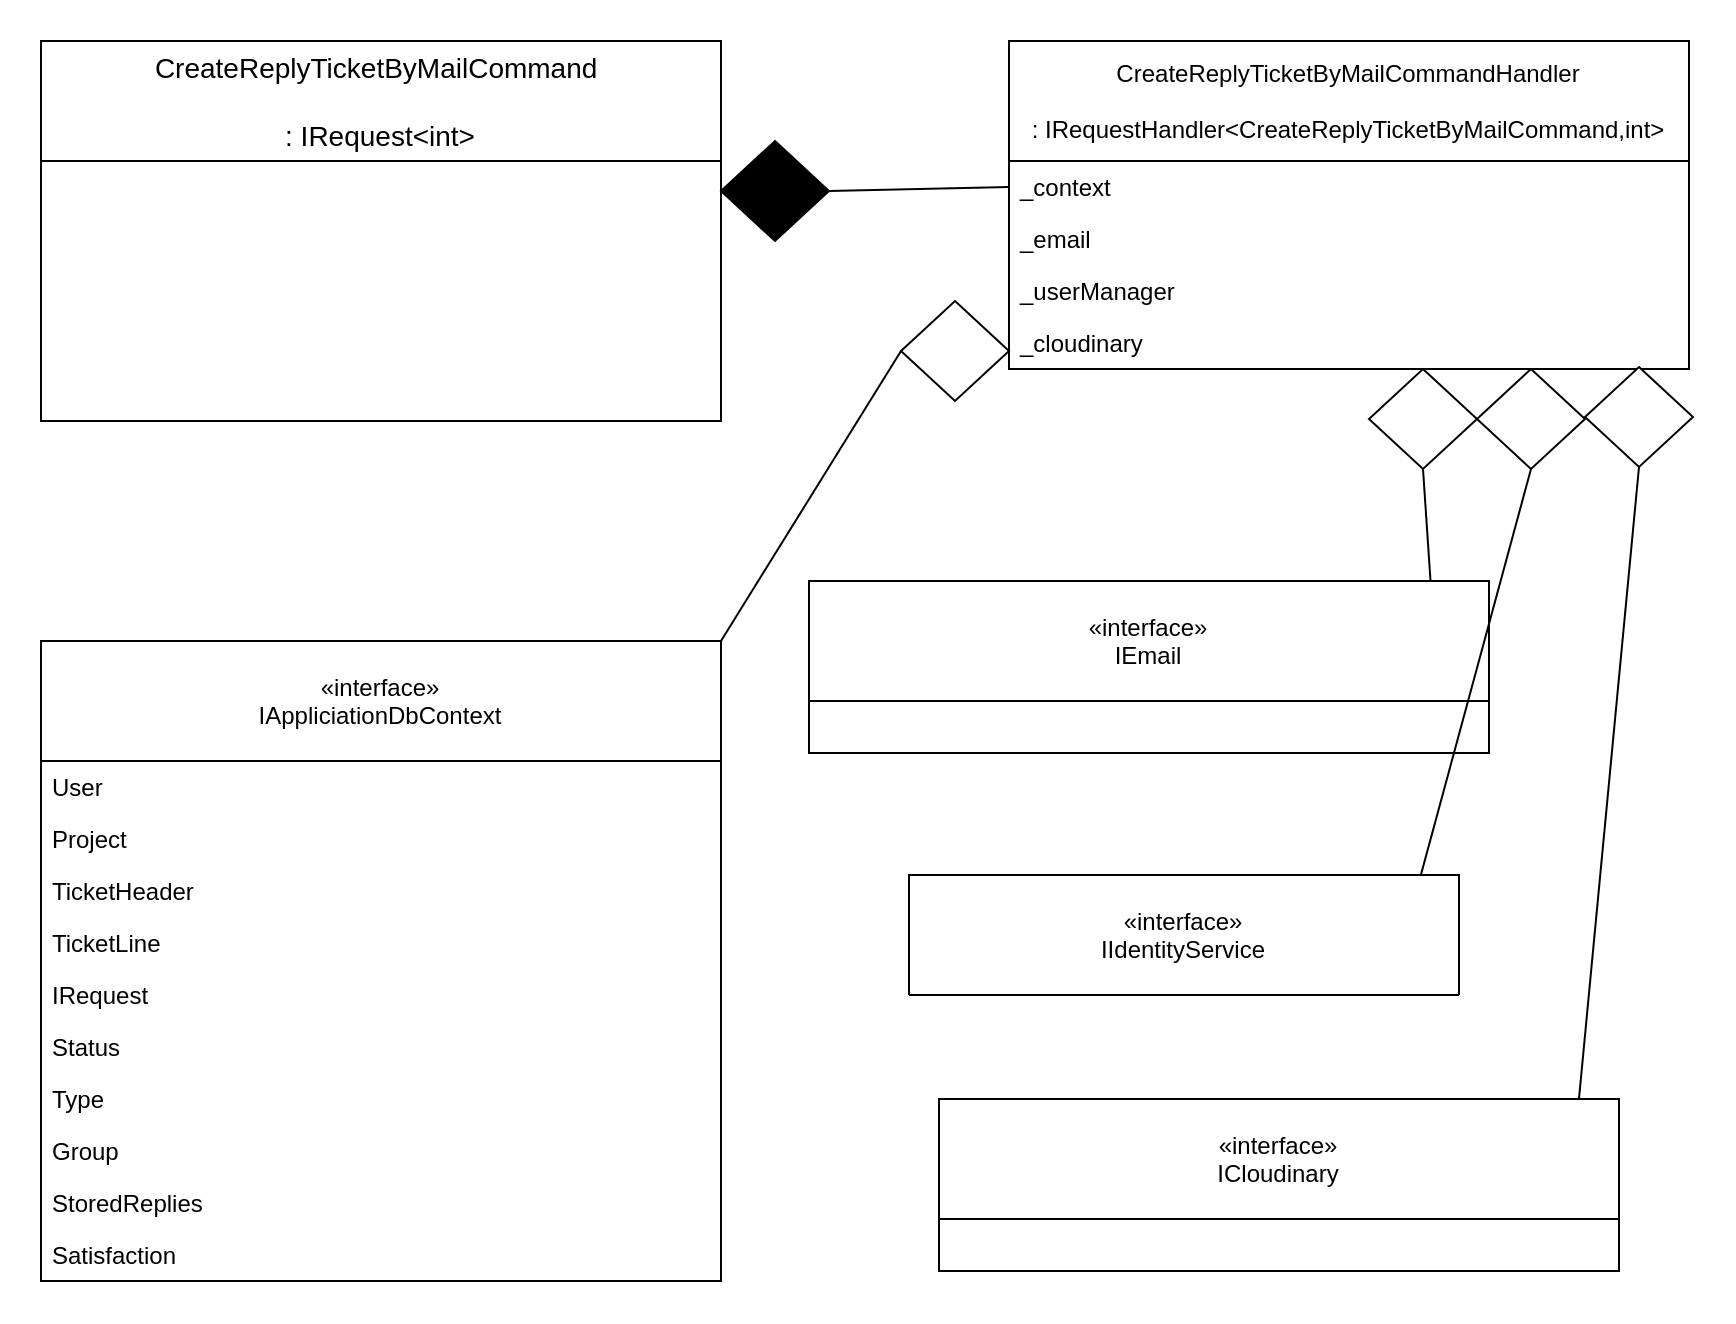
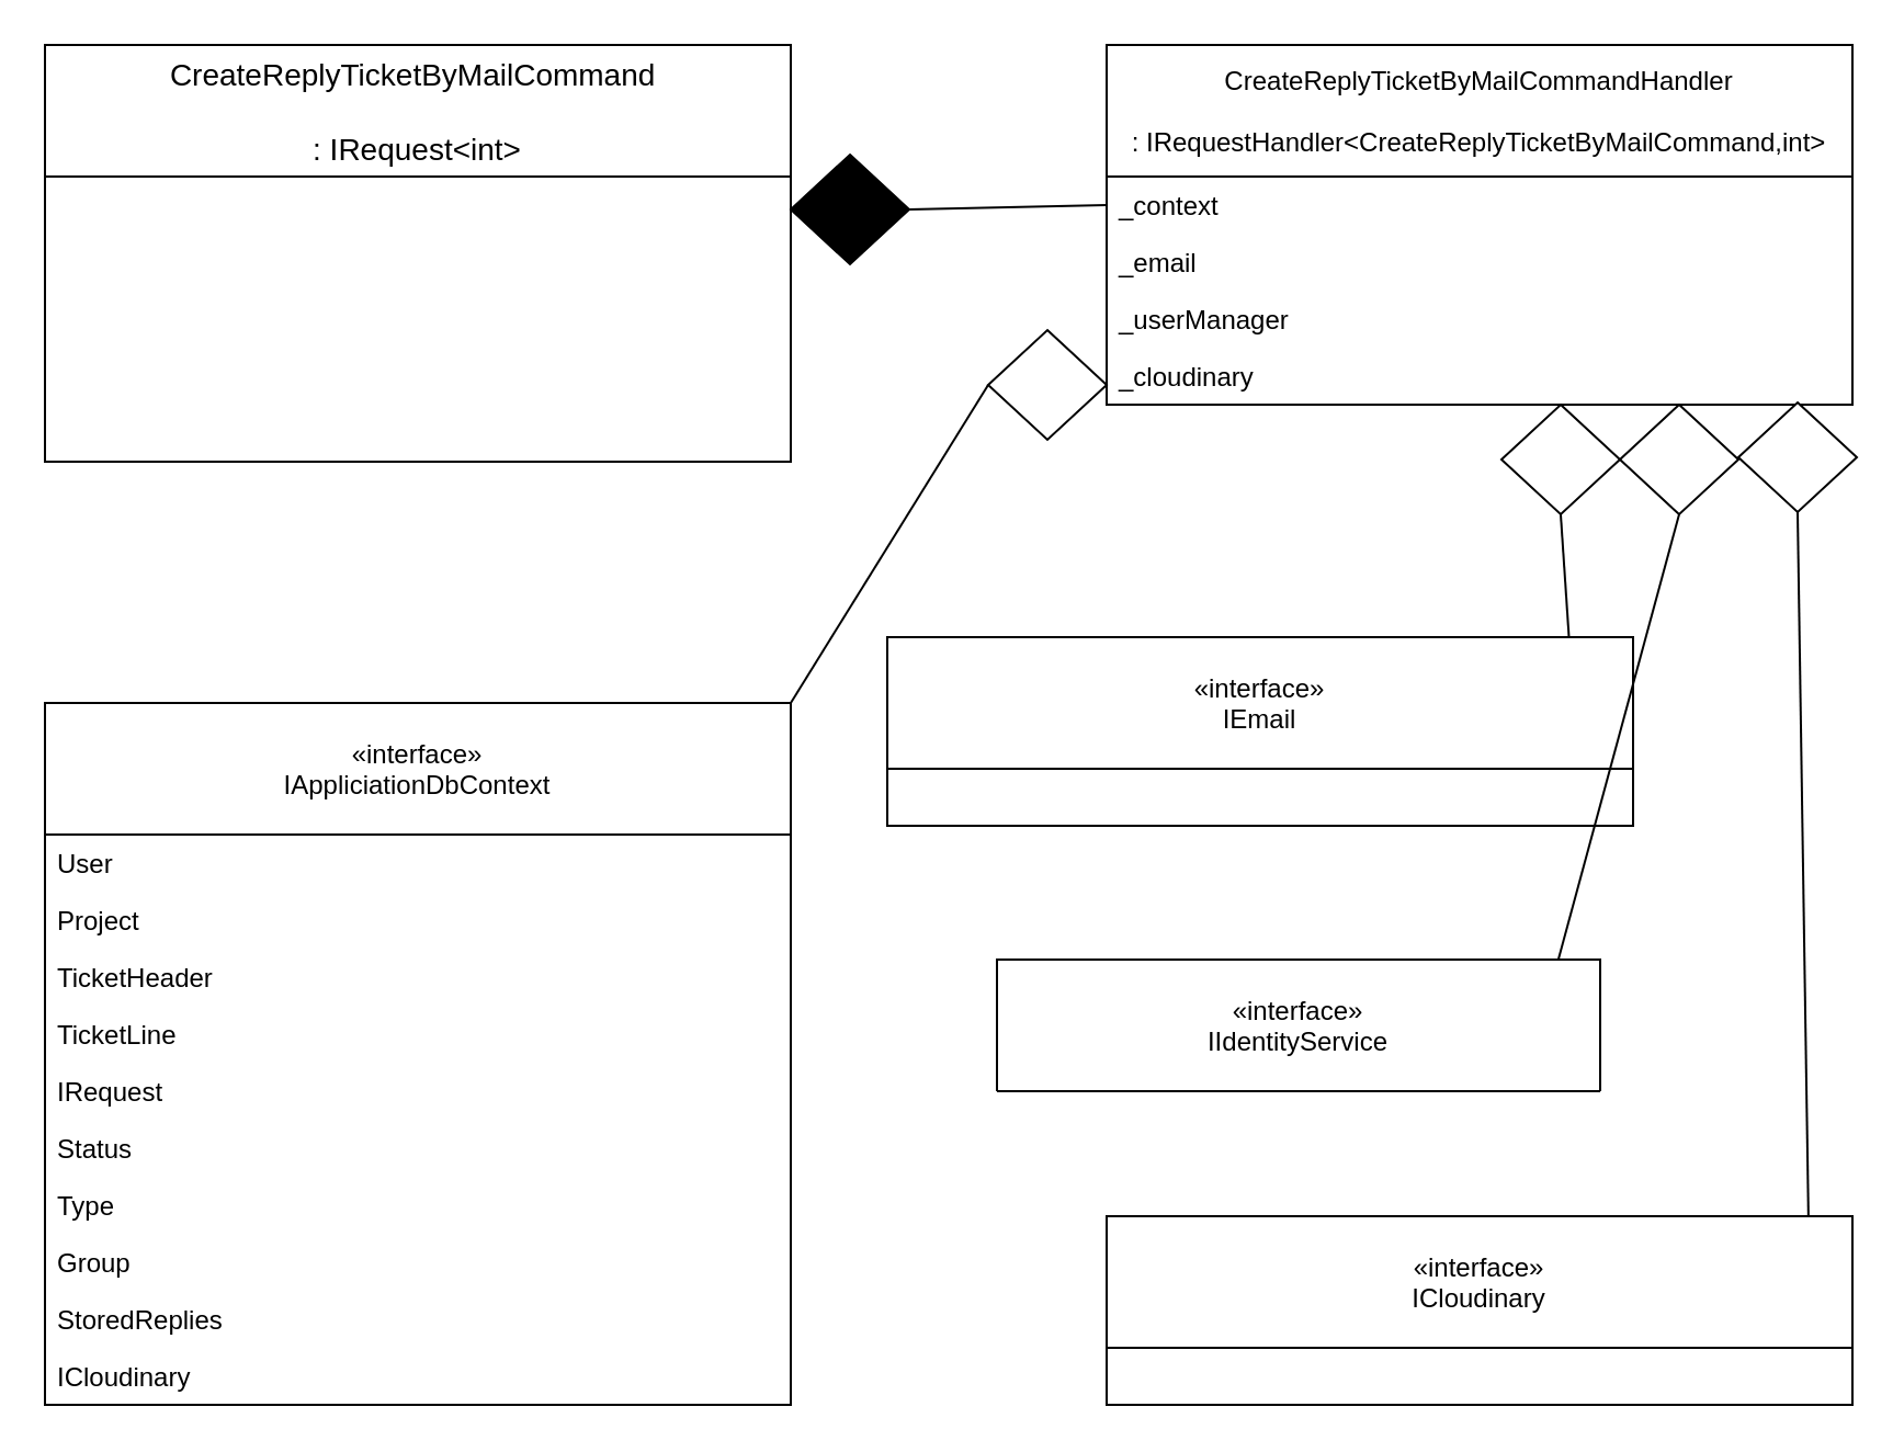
- <mxCell id="2" value="«interface»&#10;ICloudinary" style="swimlane;fontStyle=0;childLayout=stackLayout;horizontal=1;startSize=60;fillColor=none;horizontalStack=0;resizeParent=1;resizeParentMax=0;resizeLast=0;collapsible=1;marginBottom=0;" vertex="1" parent="1"><mxGeometry x="469" y="549" width="340" height="86" as="geometry" /></mxCell>
+ <mxCell id="2" value="«interface»&#10;ICloudinary" style="swimlane;fontStyle=0;childLayout=stackLayout;horizontal=1;startSize=60;fillColor=none;horizontalStack=0;resizeParent=1;resizeParentMax=0;resizeLast=0;collapsible=1;marginBottom=0;" vertex="1" parent="1"><mxGeometry x="504" y="554" width="340" height="86" as="geometry" /></mxCell>
- <mxCell id="13" value="Satisfaction" style="text;strokeColor=none;fillColor=none;align=left;verticalAlign=top;spacingLeft=4;spacingRight=4;overflow=hidden;rotatable=0;points=[[0,0.5],[1,0.5]];portConstraint=eastwest;" vertex="1" parent="3"><mxGeometry y="294" width="340" height="26" as="geometry" /></mxCell>
+ <mxCell id="13" value="ICloudinary" style="text;strokeColor=none;fillColor=none;align=left;verticalAlign=top;spacingLeft=4;spacingRight=4;overflow=hidden;rotatable=0;points=[[0,0.5],[1,0.5]];portConstraint=eastwest;" vertex="1" parent="3"><mxGeometry y="294" width="340" height="26" as="geometry" /></mxCell>
